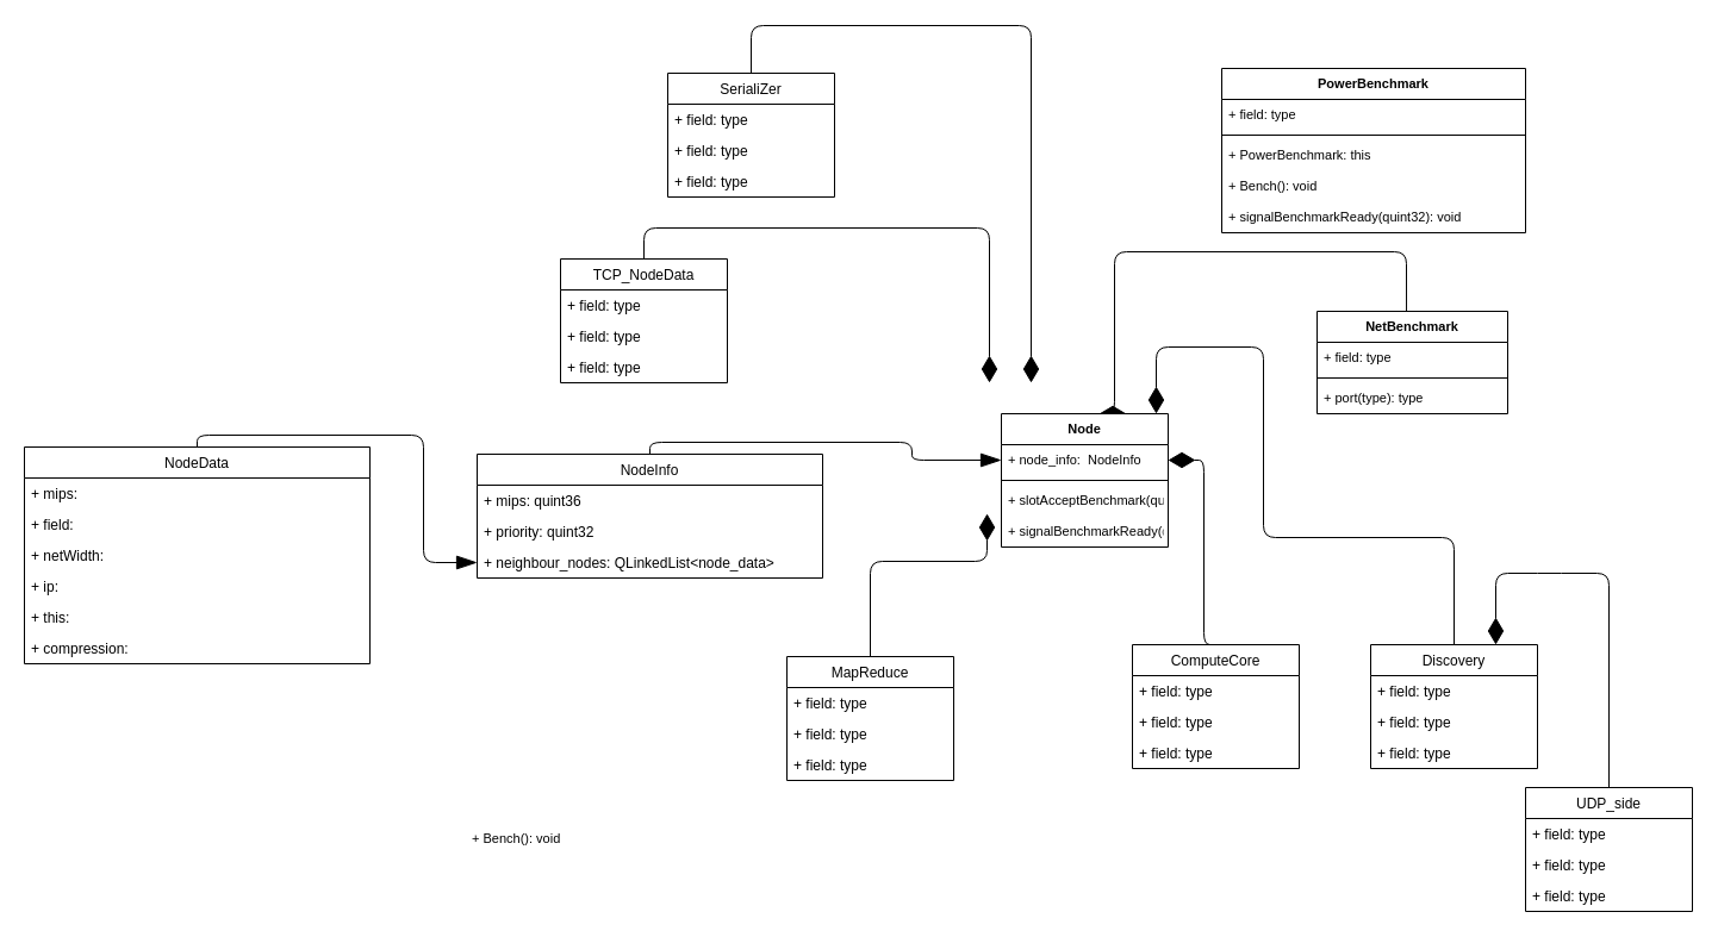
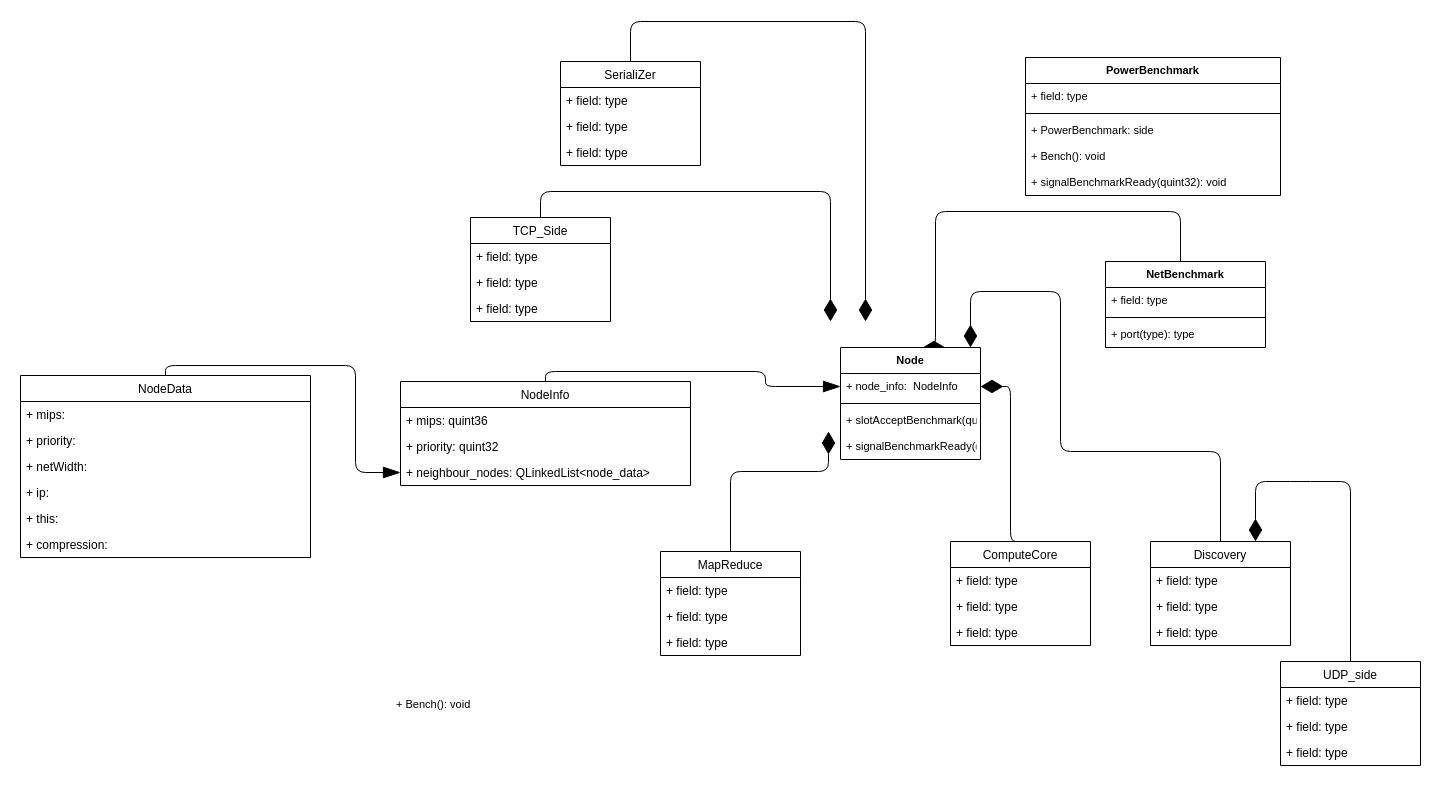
- <mxCell id="53" value="+ PowerBenchmark: this" style="text;strokeColor=none;fillColor=none;align=left;verticalAlign=top;spacingLeft=4;spacingRight=4;overflow=hidden;rotatable=0;points=[[0,0.5],[1,0.5]];portConstraint=eastwest;fontFamily=Helvetica;fontSize=11;fontColor=default;" vertex="1" parent="50"><mxGeometry y="60" width="255" height="26" as="geometry" /></mxCell>
+ <mxCell id="53" value="+ PowerBenchmark: side" style="text;strokeColor=none;fillColor=none;align=left;verticalAlign=top;spacingLeft=4;spacingRight=4;overflow=hidden;rotatable=0;points=[[0,0.5],[1,0.5]];portConstraint=eastwest;fontFamily=Helvetica;fontSize=11;fontColor=default;" vertex="1" parent="50"><mxGeometry y="60" width="255" height="26" as="geometry" /></mxCell>
- <mxCell id="23" value="TCP_NodeData" style="swimlane;fontStyle=0;childLayout=stackLayout;horizontal=1;startSize=26;fillColor=none;horizontalStack=0;resizeParent=1;resizeParentMax=0;resizeLast=0;collapsible=1;marginBottom=0;" vertex="1" parent="1"><mxGeometry x="470" y="216" width="140" height="104" as="geometry" /></mxCell>
+ <mxCell id="23" value="TCP_Side" style="swimlane;fontStyle=0;childLayout=stackLayout;horizontal=1;startSize=26;fillColor=none;horizontalStack=0;resizeParent=1;resizeParentMax=0;resizeLast=0;collapsible=1;marginBottom=0;" vertex="1" parent="1"><mxGeometry x="470" y="216" width="140" height="104" as="geometry" /></mxCell>
- <mxCell id="41" value="+ field: " style="text;strokeColor=none;fillColor=none;align=left;verticalAlign=top;spacingLeft=4;spacingRight=4;overflow=hidden;rotatable=0;points=[[0,0.5],[1,0.5]];portConstraint=eastwest;" vertex="1" parent="39"><mxGeometry y="52" width="290" height="26" as="geometry" /></mxCell>
+ <mxCell id="41" value="+ priority: " style="text;strokeColor=none;fillColor=none;align=left;verticalAlign=top;spacingLeft=4;spacingRight=4;overflow=hidden;rotatable=0;points=[[0,0.5],[1,0.5]];portConstraint=eastwest;" vertex="1" parent="39"><mxGeometry y="52" width="290" height="26" as="geometry" /></mxCell>
